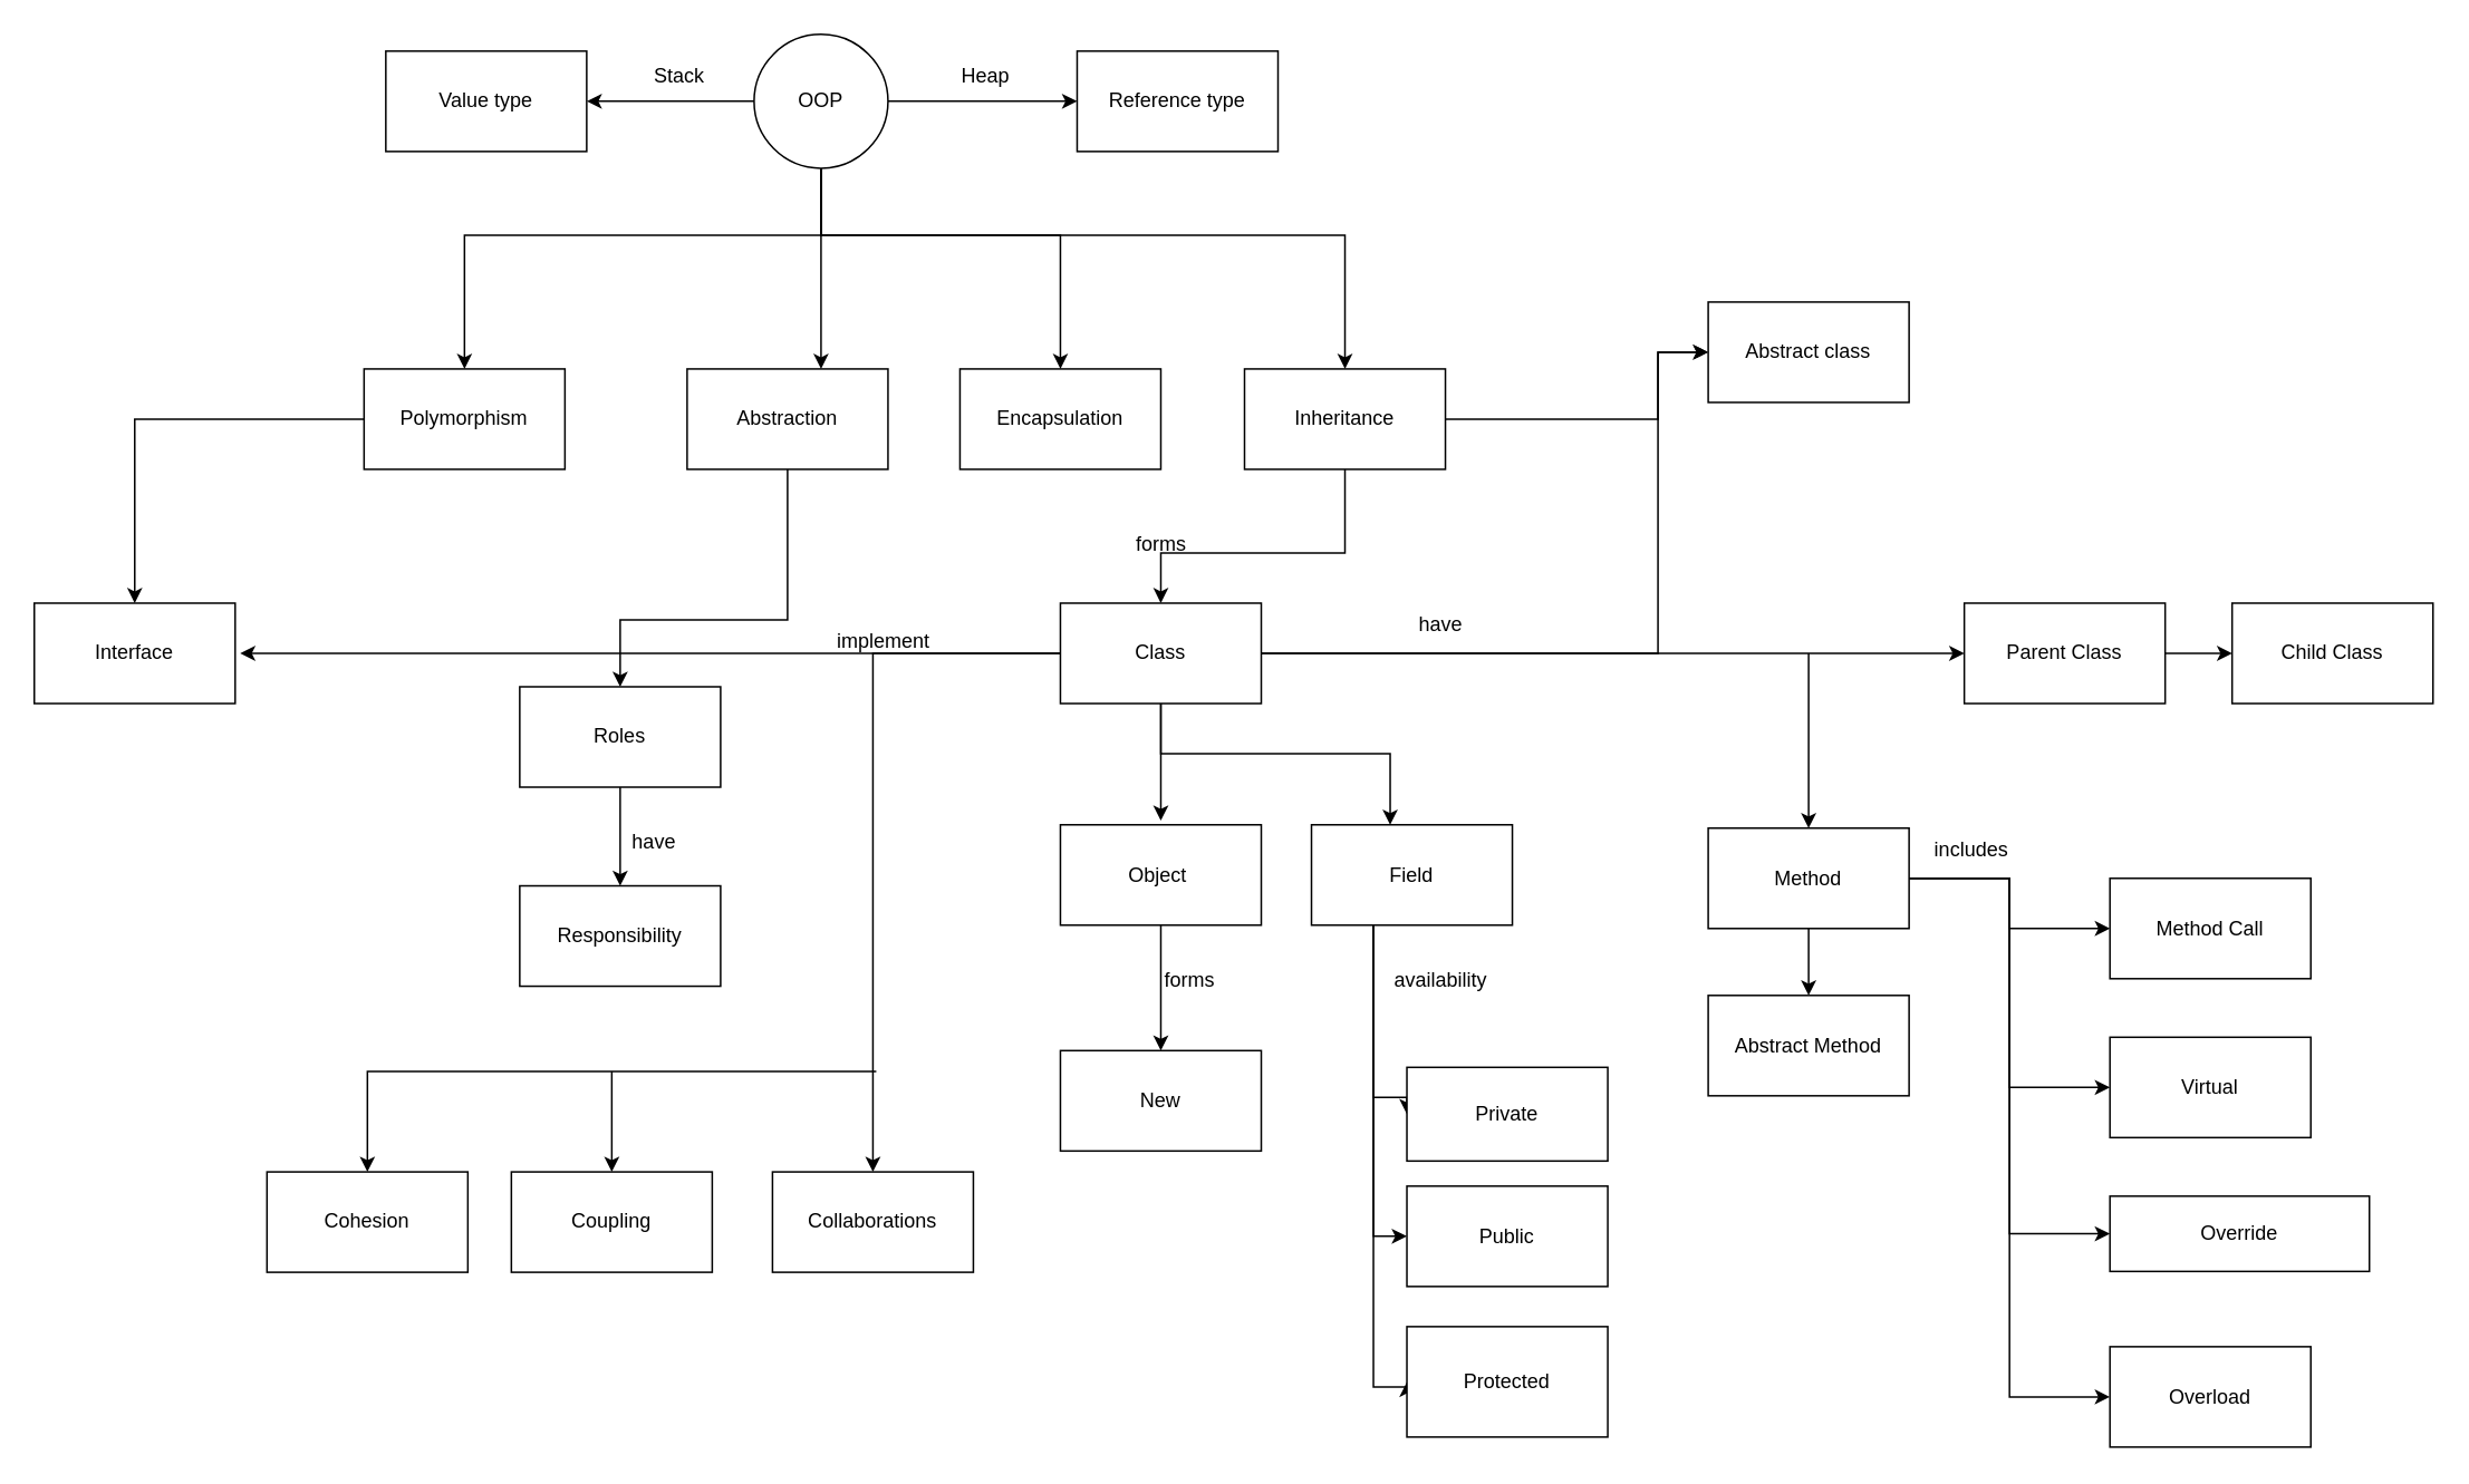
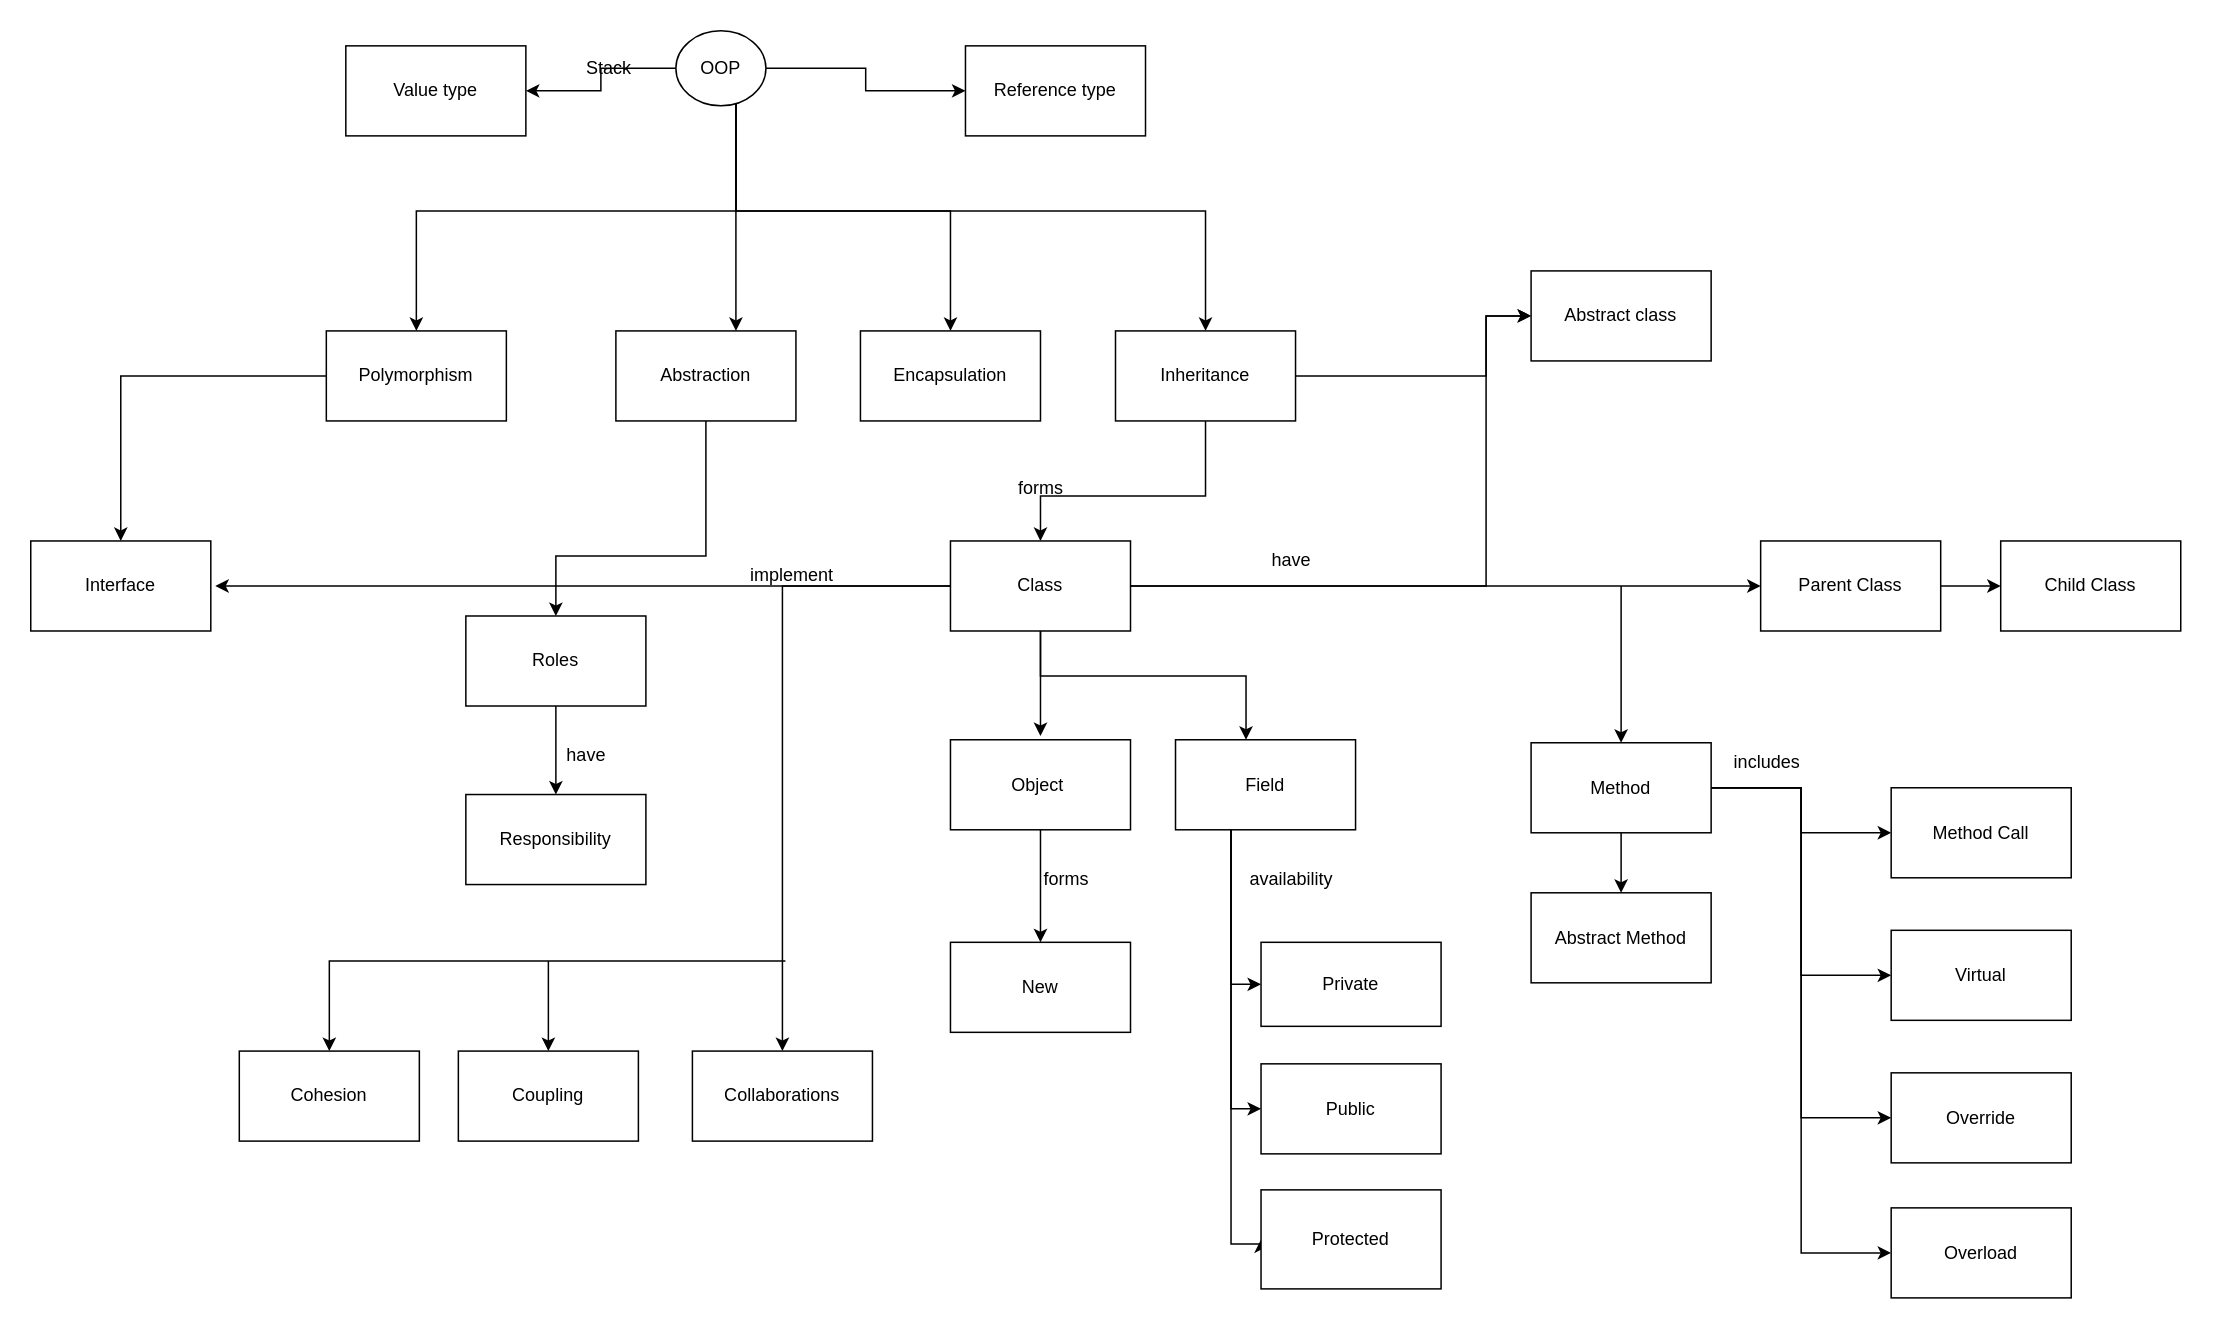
- <mxCell id="47" value="Heap" style="text;html=1;align=center;verticalAlign=middle;resizable=0;points=[];autosize=1;strokeColor=none;fillColor=none;" vertex="1" parent="1"><mxGeometry x="563" y="30" width="50" height="30" as="geometry" /></mxCell>
- <mxCell id="12" value="OOP" style="ellipse;whiteSpace=wrap;html=1;aspect=fixed;" parent="1" vertex="1"><mxGeometry x="450" y="20" width="80" height="80" as="geometry" /></mxCell>
+ <mxCell id="12" value="OOP" style="ellipse;whiteSpace=wrap;html=1;aspect=fixed;" parent="1" vertex="1"><mxGeometry x="450" y="20" width="60" height="50" as="geometry" /></mxCell>
- <mxCell id="48" value="Private" style="rounded=0;whiteSpace=wrap;html=1;" vertex="1" parent="1"><mxGeometry x="840" y="637.5" width="120" height="56" as="geometry" /></mxCell>
+ <mxCell id="48" value="Private" style="rounded=0;whiteSpace=wrap;html=1;" vertex="1" parent="1"><mxGeometry x="840" y="627.5" width="120" height="56" as="geometry" /></mxCell>
- <mxCell id="60" value="Override" style="rounded=0;whiteSpace=wrap;html=1;" vertex="1" parent="1"><mxGeometry x="1260" y="714.5" width="155" height="45" as="geometry" /></mxCell>
+ <mxCell id="60" value="Override" style="rounded=0;whiteSpace=wrap;html=1;" vertex="1" parent="1"><mxGeometry x="1260" y="714.5" width="120" height="60" as="geometry" /></mxCell>
